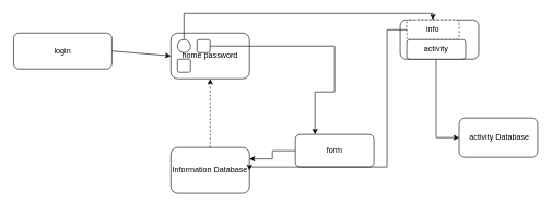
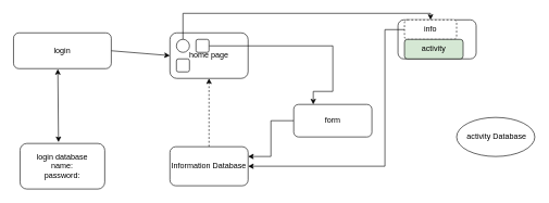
- <mxCell id="16" value="activity" style="rounded=1;whiteSpace=wrap;html=1;" vertex="1" parent="1"><mxGeometry x="620" y="60" width="90" height="30" as="geometry" /></mxCell>
+ <mxCell id="16" value="activity" style="rounded=1;whiteSpace=wrap;html=1;fillColor=#d5e8d4;" vertex="1" parent="1"><mxGeometry x="620" y="60" width="90" height="30" as="geometry" /></mxCell>
- <mxCell id="5" value="home password" style="rounded=1;whiteSpace=wrap;html=1;" vertex="1" parent="1"><mxGeometry x="260" y="50" width="120" height="70" as="geometry" /></mxCell>
+ <mxCell id="5" value="home page" style="rounded=1;whiteSpace=wrap;html=1;" vertex="1" parent="1"><mxGeometry x="260" y="50" width="120" height="70" as="geometry" /></mxCell>
+ <mxCell id="4" value="" style="endArrow=classic;startArrow=classic;html=1;rounded=0;entryX=0.453;entryY=1.014;entryDx=0;entryDy=0;entryPerimeter=0;exitX=0.454;exitY=-0.029;exitDx=0;exitDy=0;exitPerimeter=0;" edge="1" parent="1" source="3" target="2"><mxGeometry width="50" height="50" relative="1" as="geometry"><mxPoint x="410" y="290" as="sourcePoint" /><mxPoint x="460" y="240" as="targetPoint" /><Array as="points" /></mxGeometry></mxCell>
- <mxCell id="15" style="edgeStyle=orthogonalEdgeStyle;rounded=0;orthogonalLoop=1;jettySize=auto;html=1;entryX=0;entryY=0.5;entryDx=0;entryDy=0;" edge="1" parent="1" source="16" target="9"><mxGeometry relative="1" as="geometry" /></mxCell>
- <mxCell id="9" value="&amp;nbsp;activity Database" style="rounded=1;whiteSpace=wrap;html=1;" vertex="1" parent="1"><mxGeometry x="700" y="180" width="120" height="60" as="geometry" /></mxCell>
+ <mxCell id="9" value="&amp;nbsp;activity Database" style="ellipse;whiteSpace=wrap;html=1;" vertex="1" parent="1"><mxGeometry x="700" y="180" width="120" height="60" as="geometry" /></mxCell>
- <mxCell id="12" value="form" style="rounded=1;whiteSpace=wrap;html=1;" vertex="1" parent="1"><mxGeometry x="450" y="205" width="120" height="50" as="geometry" /></mxCell>
+ <mxCell id="12" value="form" style="rounded=1;whiteSpace=wrap;html=1;" vertex="1" parent="1"><mxGeometry x="450" y="160" width="120" height="50" as="geometry" /></mxCell>
+ <mxCell id="3" value="login database&lt;br&gt;name:&lt;br&gt;password:" style="rounded=1;whiteSpace=wrap;html=1;" vertex="1" parent="1"><mxGeometry x="30" y="220" width="130" height="70" as="geometry" /></mxCell>
- <mxCell id="8" value="Information Database" style="rounded=1;whiteSpace=wrap;html=1;" vertex="1" parent="1"><mxGeometry x="260" y="225" width="120" height="70" as="geometry" /></mxCell>
+ <mxCell id="8" value="Information Database" style="rounded=1;whiteSpace=wrap;html=1;" vertex="1" parent="1"><mxGeometry x="260" y="225" width="120" height="60" as="geometry" /></mxCell>
